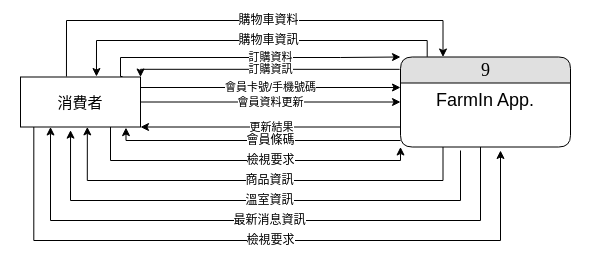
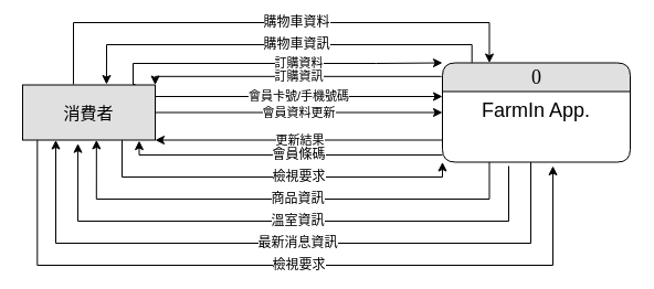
- <mxCell id="16" value="9" style="swimlane;html=1;fontStyle=0;childLayout=stackLayout;horizontal=1;startSize=26;fillColor=#e0e0e0;horizontalStack=0;resizeParent=1;resizeLast=0;collapsible=1;marginBottom=0;swimlaneFillColor=#ffffff;align=center;rounded=1;shadow=0;comic=0;labelBackgroundColor=none;strokeWidth=1;fontFamily=Verdana;fontSize=18;" parent="1" vertex="1"><mxGeometry x="400" y="56.5" width="170" height="90" as="geometry" /></mxCell>
+ <mxCell id="16" value="0" style="swimlane;html=1;fontStyle=0;childLayout=stackLayout;horizontal=1;startSize=26;fillColor=#e0e0e0;horizontalStack=0;resizeParent=1;resizeLast=0;collapsible=1;marginBottom=0;swimlaneFillColor=#ffffff;align=center;rounded=1;shadow=0;comic=0;labelBackgroundColor=none;strokeWidth=1;fontFamily=Verdana;fontSize=18;" parent="1" vertex="1"><mxGeometry x="400" y="56.5" width="170" height="90" as="geometry" /></mxCell>
- <mxCell id="7" value="&lt;font style=&quot;font-size: 15px&quot;&gt;消費者&lt;/font&gt;" style="whiteSpace=wrap;html=1;rounded=0;shadow=0;comic=0;labelBackgroundColor=none;strokeWidth=1;fontFamily=Verdana;fontSize=18;align=center;" parent="1" vertex="1"><mxGeometry x="20" y="76.5" width="120" height="50" as="geometry" /></mxCell>
+ <mxCell id="7" value="&lt;font style=&quot;font-size: 15px&quot;&gt;消費者&lt;/font&gt;" style="whiteSpace=wrap;html=1;rounded=0;shadow=0;comic=0;labelBackgroundColor=none;strokeWidth=1;fontFamily=Verdana;fontSize=18;align=center;fillColor=#e0e0e0;" parent="1" vertex="1"><mxGeometry x="20" y="76.5" width="120" height="50" as="geometry" /></mxCell>
